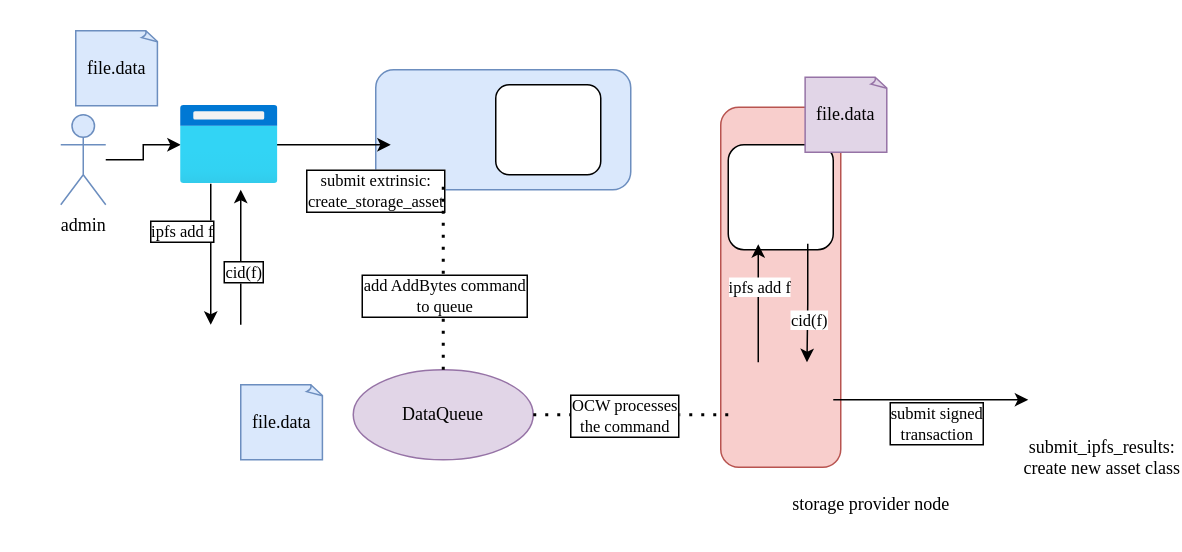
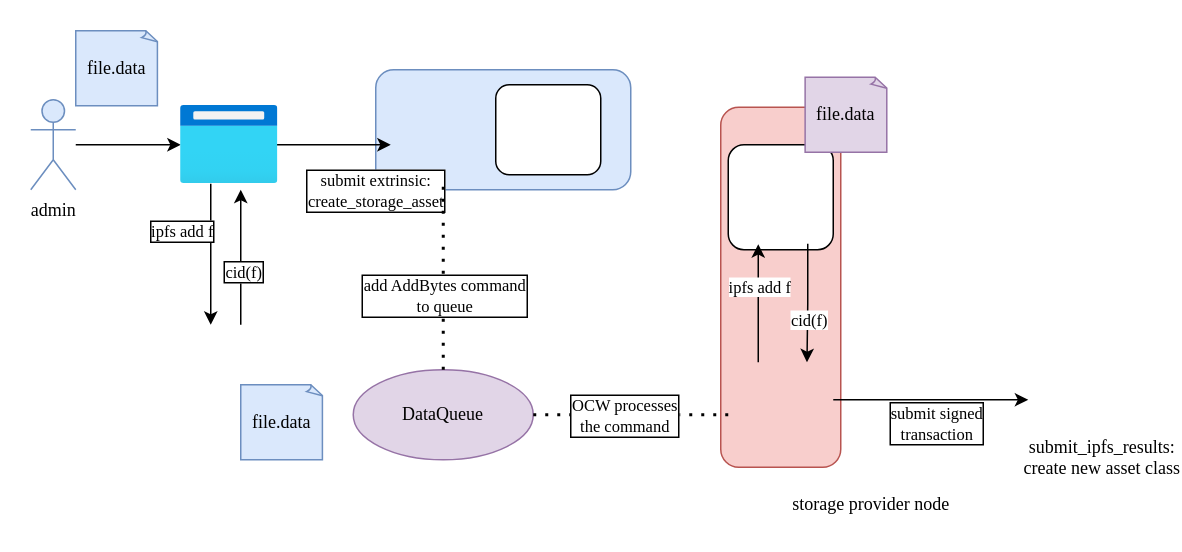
- <mxCell id="6" value="admin" style="shape=umlActor;verticalLabelPosition=bottom;verticalAlign=top;html=1;outlineConnect=0;fillColor=#dae8fc;strokeColor=#6c8ebf;fontFamily=Verdana;" vertex="1" parent="1"><mxGeometry x="40" y="76" width="30" height="60" as="geometry" /></mxCell>
+ <mxCell id="6" value="admin" style="shape=umlActor;verticalLabelPosition=bottom;verticalAlign=top;html=1;outlineConnect=0;fillColor=#dae8fc;strokeColor=#6c8ebf;fontFamily=Verdana;" vertex="1" parent="1"><mxGeometry x="20" y="66" width="30" height="60" as="geometry" /></mxCell>
